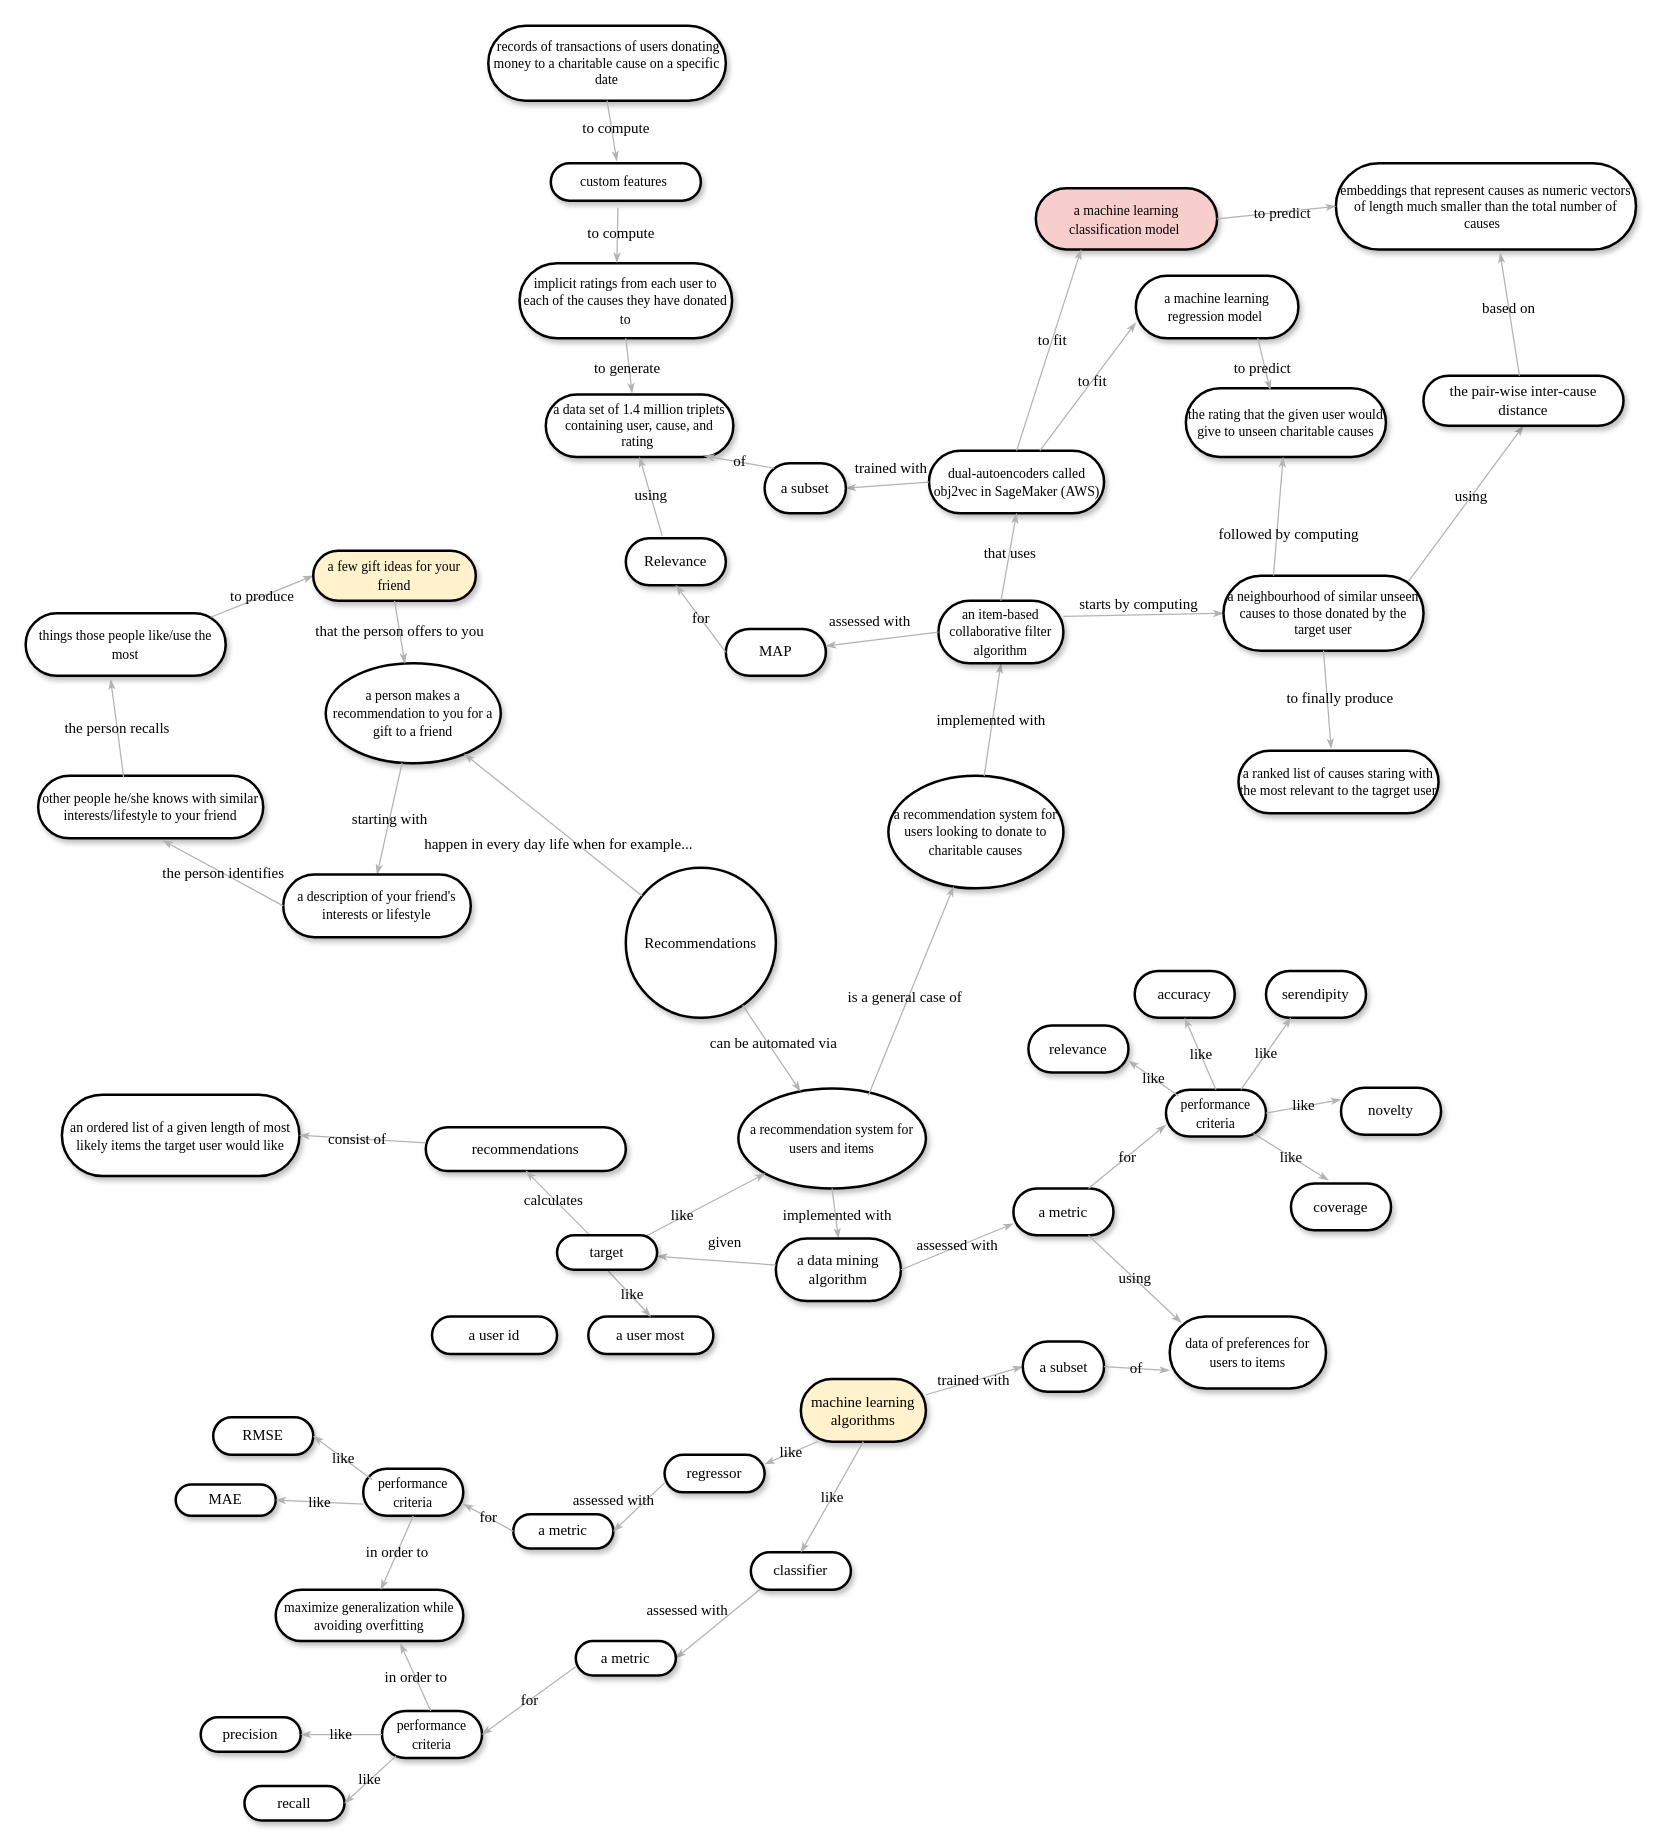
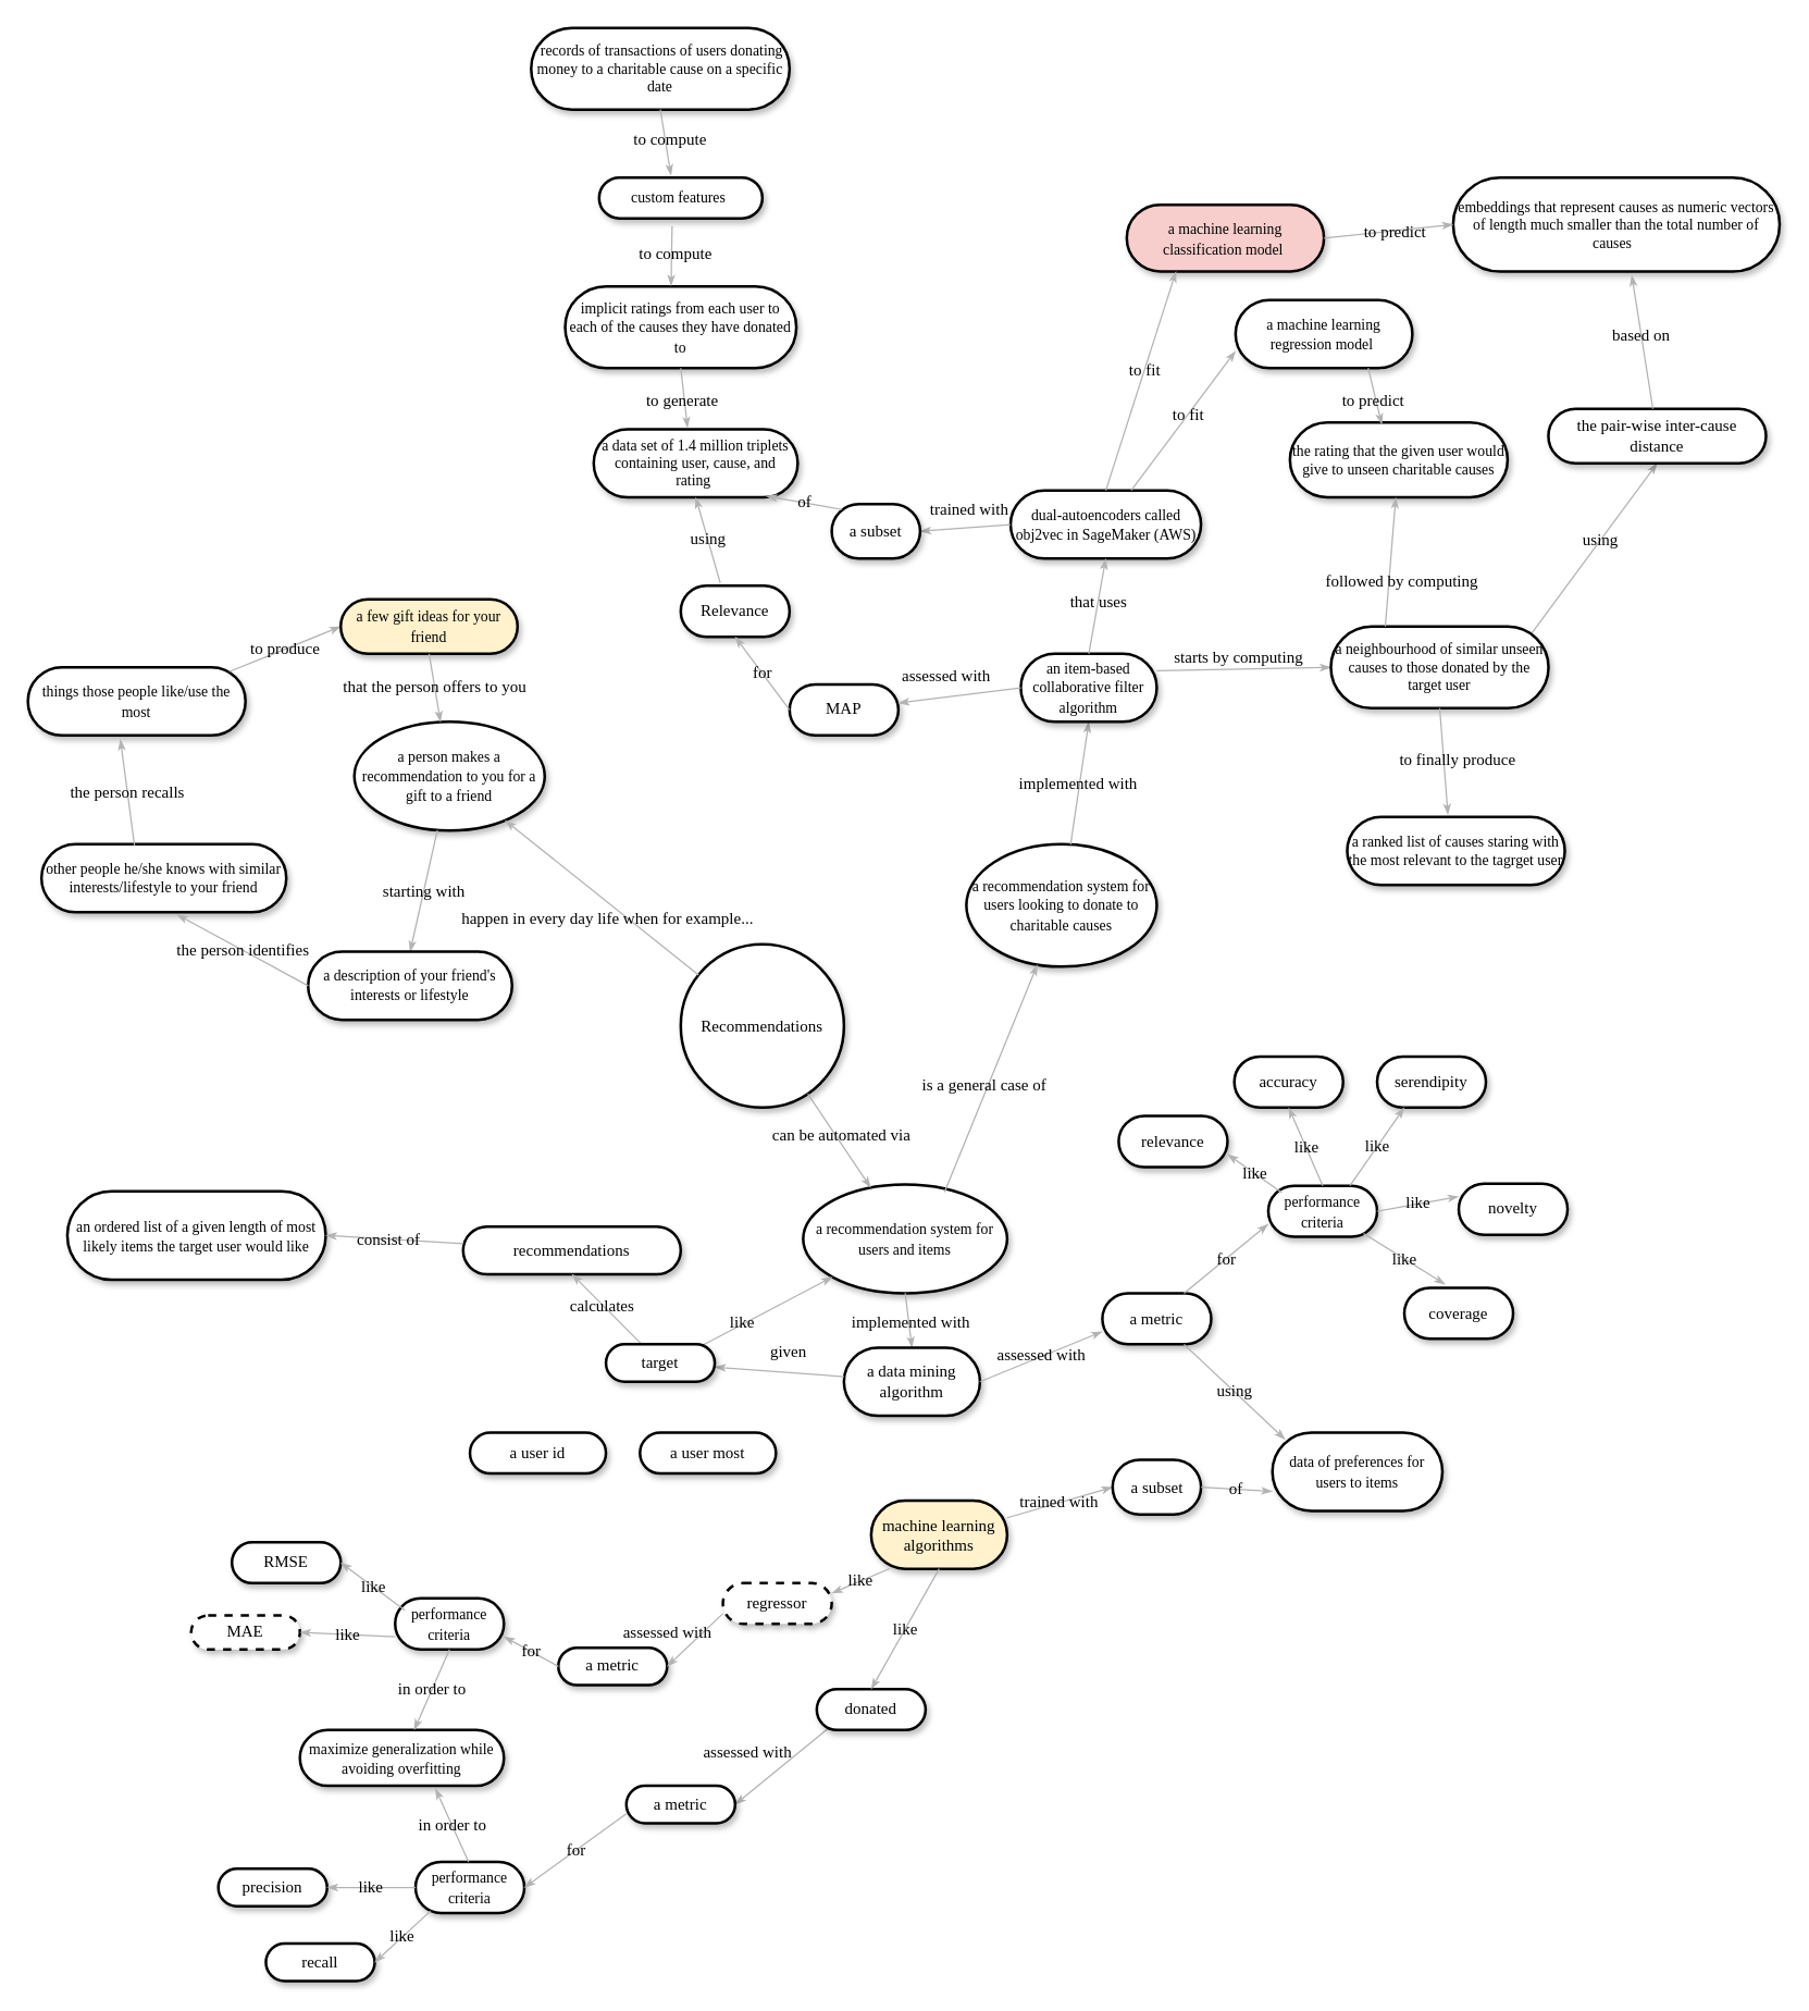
- <mxCell id="23" value="like" style="edgeStyle=none;rounded=1;html=1;labelBackgroundColor=none;startArrow=none;startFill=0;startSize=5;endArrow=classicThin;endFill=1;endSize=5;jettySize=auto;orthogonalLoop=1;strokeColor=#B3B3B3;strokeWidth=1;fontFamily=Verdana;fontSize=12;exitX=0.5;exitY=1;exitDx=0;exitDy=0;entryX=0.5;entryY=0;entryDx=0;entryDy=0;" parent="1" source="107" target="22" edge="1"><mxGeometry x="0.095" y="1" relative="1" as="geometry"><mxPoint x="557.929" y="1042.071" as="sourcePoint" /><mxPoint x="480" y="1089" as="targetPoint" /><mxPoint as="offset" /></mxGeometry></mxCell>
- <mxCell id="55" value="regressor" style="whiteSpace=wrap;html=1;rounded=1;shadow=1;comic=0;labelBackgroundColor=none;strokeWidth=2;fontFamily=Verdana;fontSize=12;align=center;arcSize=50;" parent="1" vertex="1"><mxGeometry x="531" y="1163" width="80" height="30" as="geometry" /></mxCell>
+ <mxCell id="55" value="regressor" style="whiteSpace=wrap;html=1;rounded=1;shadow=1;comic=0;labelBackgroundColor=none;strokeWidth=2;fontFamily=Verdana;fontSize=12;align=center;arcSize=50;dashed=1;" parent="1" vertex="1"><mxGeometry x="531" y="1163" width="80" height="30" as="geometry" /></mxCell>
- <mxCell id="54" value="MAE" style="whiteSpace=wrap;html=1;rounded=1;shadow=1;comic=0;labelBackgroundColor=none;strokeWidth=2;fontFamily=Verdana;fontSize=12;align=center;arcSize=50;" parent="1" vertex="1"><mxGeometry x="140" y="1186.75" width="80" height="25" as="geometry" /></mxCell>
+ <mxCell id="54" value="MAE" style="whiteSpace=wrap;html=1;rounded=1;shadow=1;comic=0;labelBackgroundColor=none;strokeWidth=2;fontFamily=Verdana;fontSize=12;align=center;arcSize=50;dashed=1;" parent="1" vertex="1"><mxGeometry x="140" y="1186.75" width="80" height="25" as="geometry" /></mxCell>
- <mxCell id="57" value="classifier" style="whiteSpace=wrap;html=1;rounded=1;shadow=1;comic=0;labelBackgroundColor=none;strokeWidth=2;fontFamily=Verdana;fontSize=12;align=center;arcSize=50;" parent="1" vertex="1"><mxGeometry x="600" y="1241" width="80" height="30" as="geometry" /></mxCell>
+ <mxCell id="57" value="donated" style="whiteSpace=wrap;html=1;rounded=1;shadow=1;comic=0;labelBackgroundColor=none;strokeWidth=2;fontFamily=Verdana;fontSize=12;align=center;arcSize=50;" parent="1" vertex="1"><mxGeometry x="600" y="1241" width="80" height="30" as="geometry" /></mxCell>
